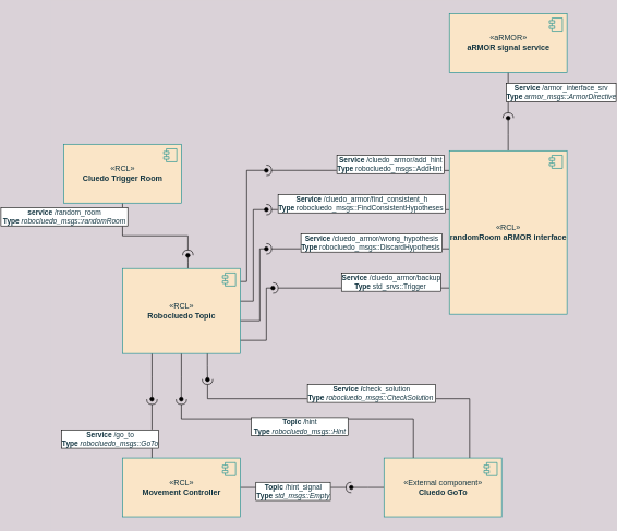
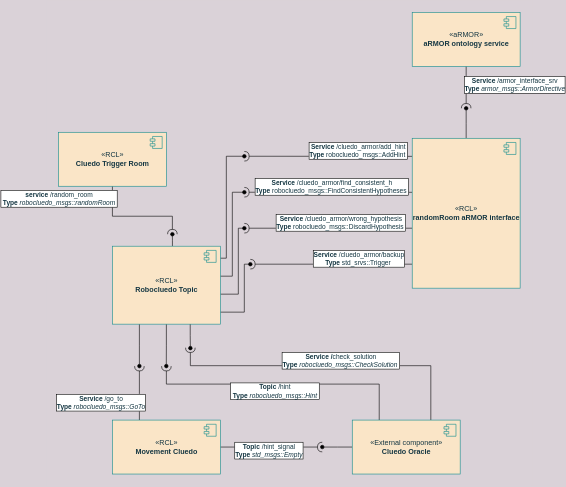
- <mxCell id="4" value="«aRMOR»&lt;br&gt;&lt;b&gt;aRMOR signal service&lt;/b&gt;" style="html=1;dropTarget=0;fontColor=#143642;strokeColor=#0F8B8D;fillColor=#FAE5C7;" vertex="1" parent="1"><mxGeometry x="610" y="20" width="180" height="90" as="geometry" /></mxCell>
+ <mxCell id="4" value="«aRMOR»&lt;br&gt;&lt;b&gt;aRMOR ontology service&lt;/b&gt;" style="html=1;dropTarget=0;fontColor=#143642;strokeColor=#0F8B8D;fillColor=#FAE5C7;" vertex="1" parent="1"><mxGeometry x="610" y="20" width="180" height="90" as="geometry" /></mxCell>
- <mxCell id="42" value="«RCL»&lt;br&gt;&lt;b&gt;Movement Controller&lt;/b&gt;" style="html=1;dropTarget=0;fontColor=#143642;strokeColor=#0F8B8D;fillColor=#FAE5C7;gradientColor=none;" vertex="1" parent="1"><mxGeometry x="110" y="700" width="180" height="90" as="geometry" /></mxCell>
+ <mxCell id="42" value="«RCL»&lt;br&gt;&lt;b&gt;Movement Cluedo&lt;/b&gt;" style="html=1;dropTarget=0;fontColor=#143642;strokeColor=#0F8B8D;fillColor=#FAE5C7;gradientColor=none;" vertex="1" parent="1"><mxGeometry x="110" y="700" width="180" height="90" as="geometry" /></mxCell>
- <mxCell id="36" value="«External component»&lt;br&gt;&lt;b&gt;Cluedo GoTo&lt;/b&gt;" style="html=1;dropTarget=0;fontColor=#143642;strokeColor=#0F8B8D;fillColor=#FAE5C7;gradientColor=none;" vertex="1" parent="1"><mxGeometry x="510" y="700" width="180" height="90" as="geometry" /></mxCell>
+ <mxCell id="36" value="«External component»&lt;br&gt;&lt;b&gt;Cluedo Oracle&lt;/b&gt;" style="html=1;dropTarget=0;fontColor=#143642;strokeColor=#0F8B8D;fillColor=#FAE5C7;gradientColor=none;" vertex="1" parent="1"><mxGeometry x="510" y="700" width="180" height="90" as="geometry" /></mxCell>
